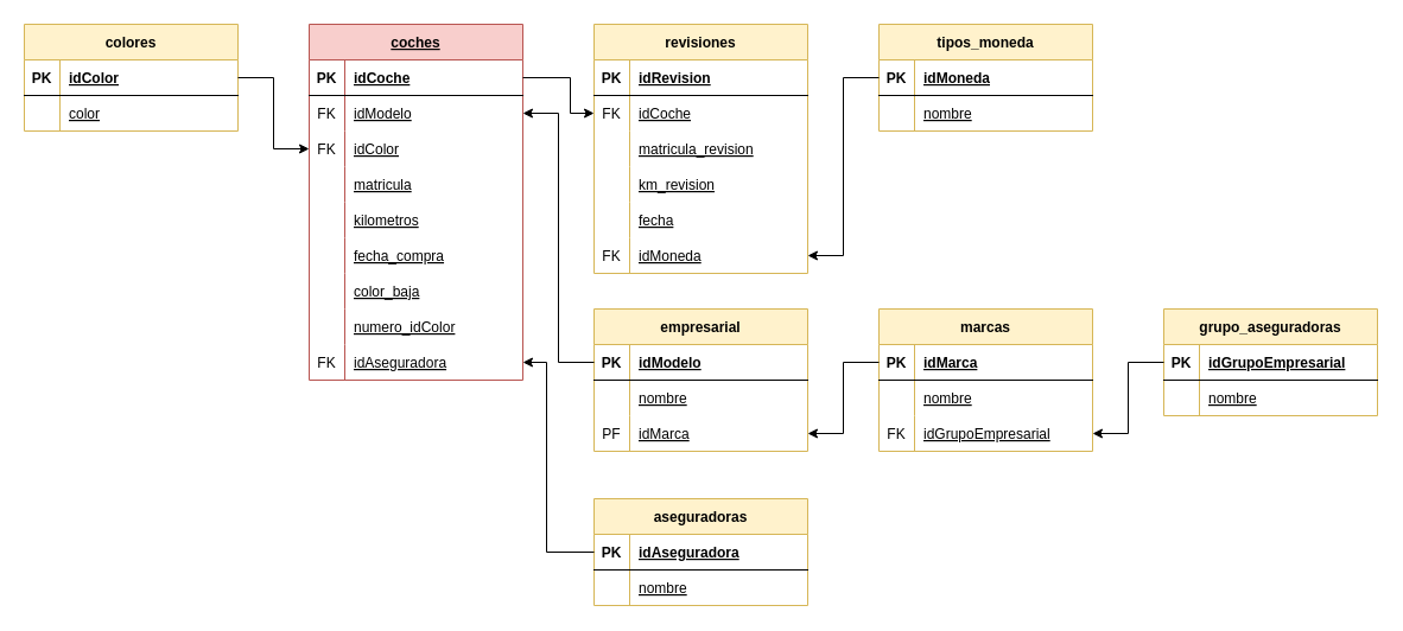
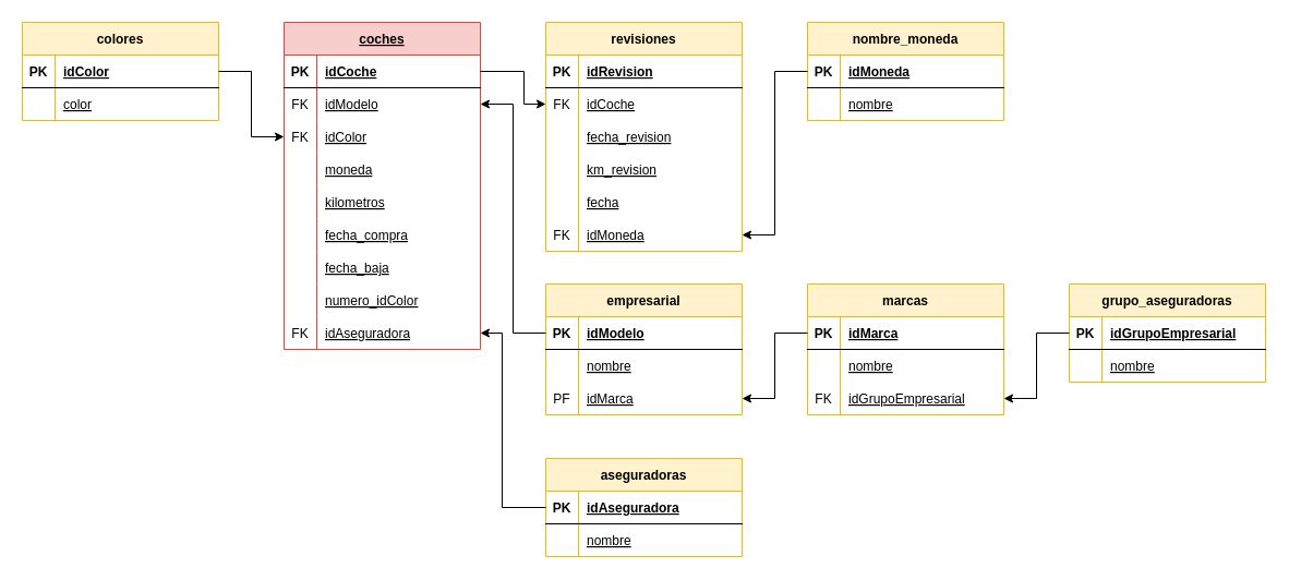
- <mxCell id="72" value="tipos_moneda" style="shape=table;startSize=30;container=1;collapsible=1;childLayout=tableLayout;fixedRows=1;rowLines=0;fontStyle=1;align=center;resizeLast=1;fillColor=#fff2cc;strokeColor=#d6b656;" parent="1" vertex="1"><mxGeometry x="740" y="20" width="180" height="90" as="geometry" /></mxCell>
+ <mxCell id="72" value="nombre_moneda" style="shape=table;startSize=30;container=1;collapsible=1;childLayout=tableLayout;fixedRows=1;rowLines=0;fontStyle=1;align=center;resizeLast=1;fillColor=#fff2cc;strokeColor=#d6b656;" parent="1" vertex="1"><mxGeometry x="740" y="20" width="180" height="90" as="geometry" /></mxCell>
- <mxCell id="88" value="matricula_revision" style="shape=partialRectangle;connectable=0;fillColor=none;top=0;left=0;bottom=0;right=0;align=left;spacingLeft=6;overflow=hidden;fontStyle=4" parent="86" vertex="1"><mxGeometry x="30" width="150" height="30" as="geometry"><mxRectangle width="150" height="30" as="alternateBounds" /></mxGeometry></mxCell>
+ <mxCell id="88" value="fecha_revision" style="shape=partialRectangle;connectable=0;fillColor=none;top=0;left=0;bottom=0;right=0;align=left;spacingLeft=6;overflow=hidden;fontStyle=4" parent="86" vertex="1"><mxGeometry x="30" width="150" height="30" as="geometry"><mxRectangle width="150" height="30" as="alternateBounds" /></mxGeometry></mxCell>
- <mxCell id="14" value="matricula" style="shape=partialRectangle;connectable=0;fillColor=none;top=0;left=0;bottom=0;right=0;align=left;spacingLeft=6;overflow=hidden;fontStyle=4" parent="12" vertex="1"><mxGeometry x="30" width="150" height="30" as="geometry"><mxRectangle width="150" height="30" as="alternateBounds" /></mxGeometry></mxCell>
+ <mxCell id="14" value="moneda" style="shape=partialRectangle;connectable=0;fillColor=none;top=0;left=0;bottom=0;right=0;align=left;spacingLeft=6;overflow=hidden;fontStyle=4" parent="12" vertex="1"><mxGeometry x="30" width="150" height="30" as="geometry"><mxRectangle width="150" height="30" as="alternateBounds" /></mxGeometry></mxCell>
- <mxCell id="23" value="color_baja" style="shape=partialRectangle;connectable=0;fillColor=none;top=0;left=0;bottom=0;right=0;align=left;spacingLeft=6;overflow=hidden;fontStyle=4" parent="21" vertex="1"><mxGeometry x="30" width="150" height="30" as="geometry"><mxRectangle width="150" height="30" as="alternateBounds" /></mxGeometry></mxCell>
+ <mxCell id="23" value="fecha_baja" style="shape=partialRectangle;connectable=0;fillColor=none;top=0;left=0;bottom=0;right=0;align=left;spacingLeft=6;overflow=hidden;fontStyle=4" parent="21" vertex="1"><mxGeometry x="30" width="150" height="30" as="geometry"><mxRectangle width="150" height="30" as="alternateBounds" /></mxGeometry></mxCell>
